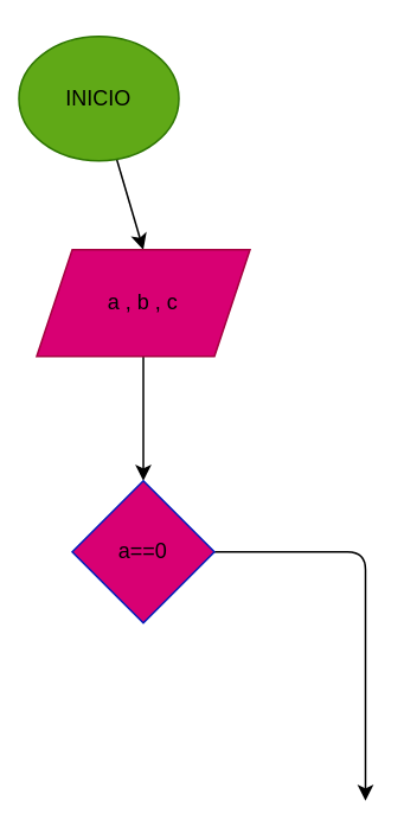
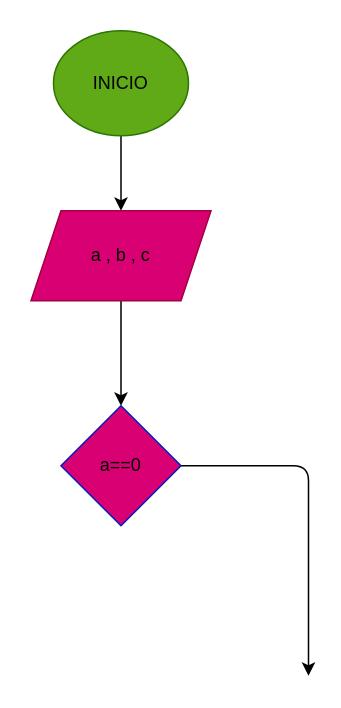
- <mxCell id="3" value="&lt;font color=&quot;#000000&quot;&gt;INICIO&lt;/font&gt;" style="ellipse;whiteSpace=wrap;html=1;fillColor=#60a917;fontColor=#ffffff;strokeColor=#2D7600;" vertex="1" parent="1"><mxGeometry x="10" y="20" width="90" height="70" as="geometry" /></mxCell>
+ <mxCell id="3" value="&lt;font color=&quot;#000000&quot;&gt;INICIO&lt;/font&gt;" style="ellipse;whiteSpace=wrap;html=1;fillColor=#60a917;fontColor=#ffffff;strokeColor=#2D7600;" vertex="1" parent="1"><mxGeometry x="35" y="20" width="90" height="70" as="geometry" /></mxCell>
